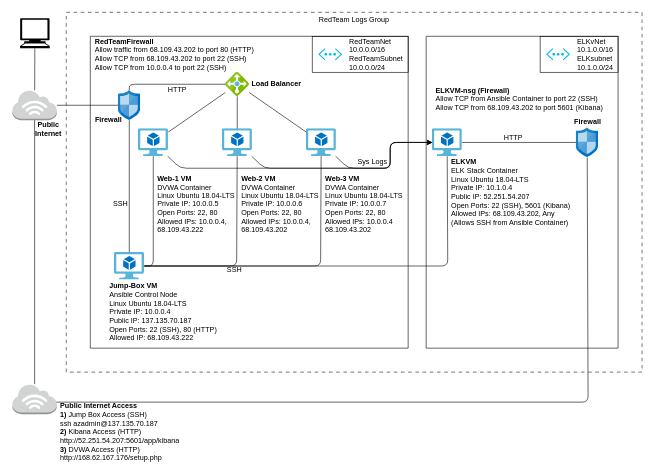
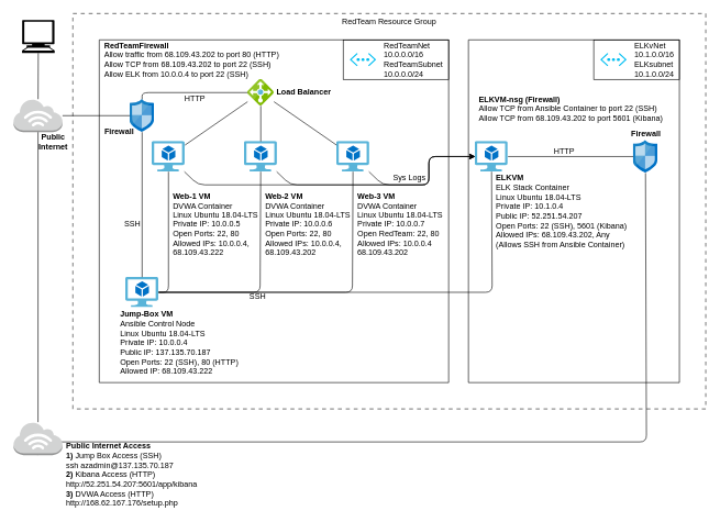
- <mxCell id="4" value="RedTeam Logs Group" style="fontStyle=0;verticalAlign=top;align=center;spacingTop=-2;fillColor=none;rounded=0;whiteSpace=wrap;html=1;strokeColor=#919191;strokeWidth=2;dashed=1;container=1;collapsible=0;expand=0;recursiveResize=0;" parent="1" vertex="1"><mxGeometry x="110" y="20" width="960" height="600" as="geometry" /></mxCell>
+ <mxCell id="4" value="RedTeam Resource Group" style="fontStyle=0;verticalAlign=top;align=center;spacingTop=-2;fillColor=none;rounded=0;whiteSpace=wrap;html=1;strokeColor=#919191;strokeWidth=2;dashed=1;container=1;collapsible=0;expand=0;recursiveResize=0;" parent="1" vertex="1"><mxGeometry x="110" y="20" width="960" height="600" as="geometry" /></mxCell>
- <mxCell id="8" value="&lt;div style=&quot;text-align: left&quot;&gt;&lt;b&gt;RedTeamFirewall&lt;/b&gt;&lt;/div&gt;&lt;div style=&quot;text-align: left&quot;&gt;&lt;span&gt;Allow traffic from&amp;nbsp;&lt;/span&gt;&lt;span&gt;68.109.43.202 to port 80 (HTTP)&lt;/span&gt;&lt;br&gt;&lt;/div&gt;&lt;div style=&quot;text-align: left&quot;&gt;&lt;span&gt;Allow TCP from&amp;nbsp;&lt;/span&gt;&lt;span&gt;68.109.43.202 to port 22 (SSH)&lt;/span&gt;&lt;/div&gt;&lt;div style=&quot;text-align: left&quot;&gt;&lt;div&gt;&lt;span&gt;Allow TCP from 10.0.0.4 to port 22 (SSH)&lt;/span&gt;&lt;/div&gt;&lt;/div&gt;" style="text;html=1;align=center;verticalAlign=middle;resizable=0;points=[];autosize=1;strokeColor=none;" parent="4" vertex="1"><mxGeometry x="40" y="40" width="280" height="60" as="geometry" /></mxCell>
+ <mxCell id="8" value="&lt;div style=&quot;text-align: left&quot;&gt;&lt;b&gt;RedTeamFirewall&lt;/b&gt;&lt;/div&gt;&lt;div style=&quot;text-align: left&quot;&gt;&lt;span&gt;Allow traffic from&amp;nbsp;&lt;/span&gt;&lt;span&gt;68.109.43.202 to port 80 (HTTP)&lt;/span&gt;&lt;br&gt;&lt;/div&gt;&lt;div style=&quot;text-align: left&quot;&gt;&lt;span&gt;Allow TCP from&amp;nbsp;&lt;/span&gt;&lt;span&gt;68.109.43.202 to port 22 (SSH)&lt;/span&gt;&lt;/div&gt;&lt;div style=&quot;text-align: left&quot;&gt;&lt;div&gt;&lt;span&gt;Allow ELK from 10.0.0.4 to port 22 (SSH)&lt;/span&gt;&lt;/div&gt;&lt;/div&gt;" style="text;html=1;align=center;verticalAlign=middle;resizable=0;points=[];autosize=1;strokeColor=none;" parent="4" vertex="1"><mxGeometry x="40" y="40" width="280" height="60" as="geometry" /></mxCell>
- <mxCell id="37" value="&lt;b&gt;Web-3 VM&lt;br&gt;&lt;/b&gt;DVWA Container&lt;br&gt;Linux Ubuntu 18.04-LTS&lt;br&gt;Private IP: 10.0.0.7&lt;br&gt;Open Ports: 22, 80&lt;br&gt;Allowed IPs: 10.0.0.4&lt;br&gt;68.109.43.202" style="text;html=1;align=left;verticalAlign=middle;resizable=0;points=[];autosize=1;strokeColor=none;" parent="31" vertex="1"><mxGeometry x="390" y="230" width="140" height="100" as="geometry" /></mxCell>
+ <mxCell id="37" value="&lt;b&gt;Web-3 VM&lt;br&gt;&lt;/b&gt;DVWA Container&lt;br&gt;Linux Ubuntu 18.04-LTS&lt;br&gt;Private IP: 10.0.0.7&lt;br&gt;Open RedTeam: 22, 80&lt;br&gt;Allowed IPs: 10.0.0.4&lt;br&gt;68.109.43.202" style="text;html=1;align=left;verticalAlign=middle;resizable=0;points=[];autosize=1;strokeColor=none;" parent="31" vertex="1"><mxGeometry x="390" y="230" width="140" height="100" as="geometry" /></mxCell>
